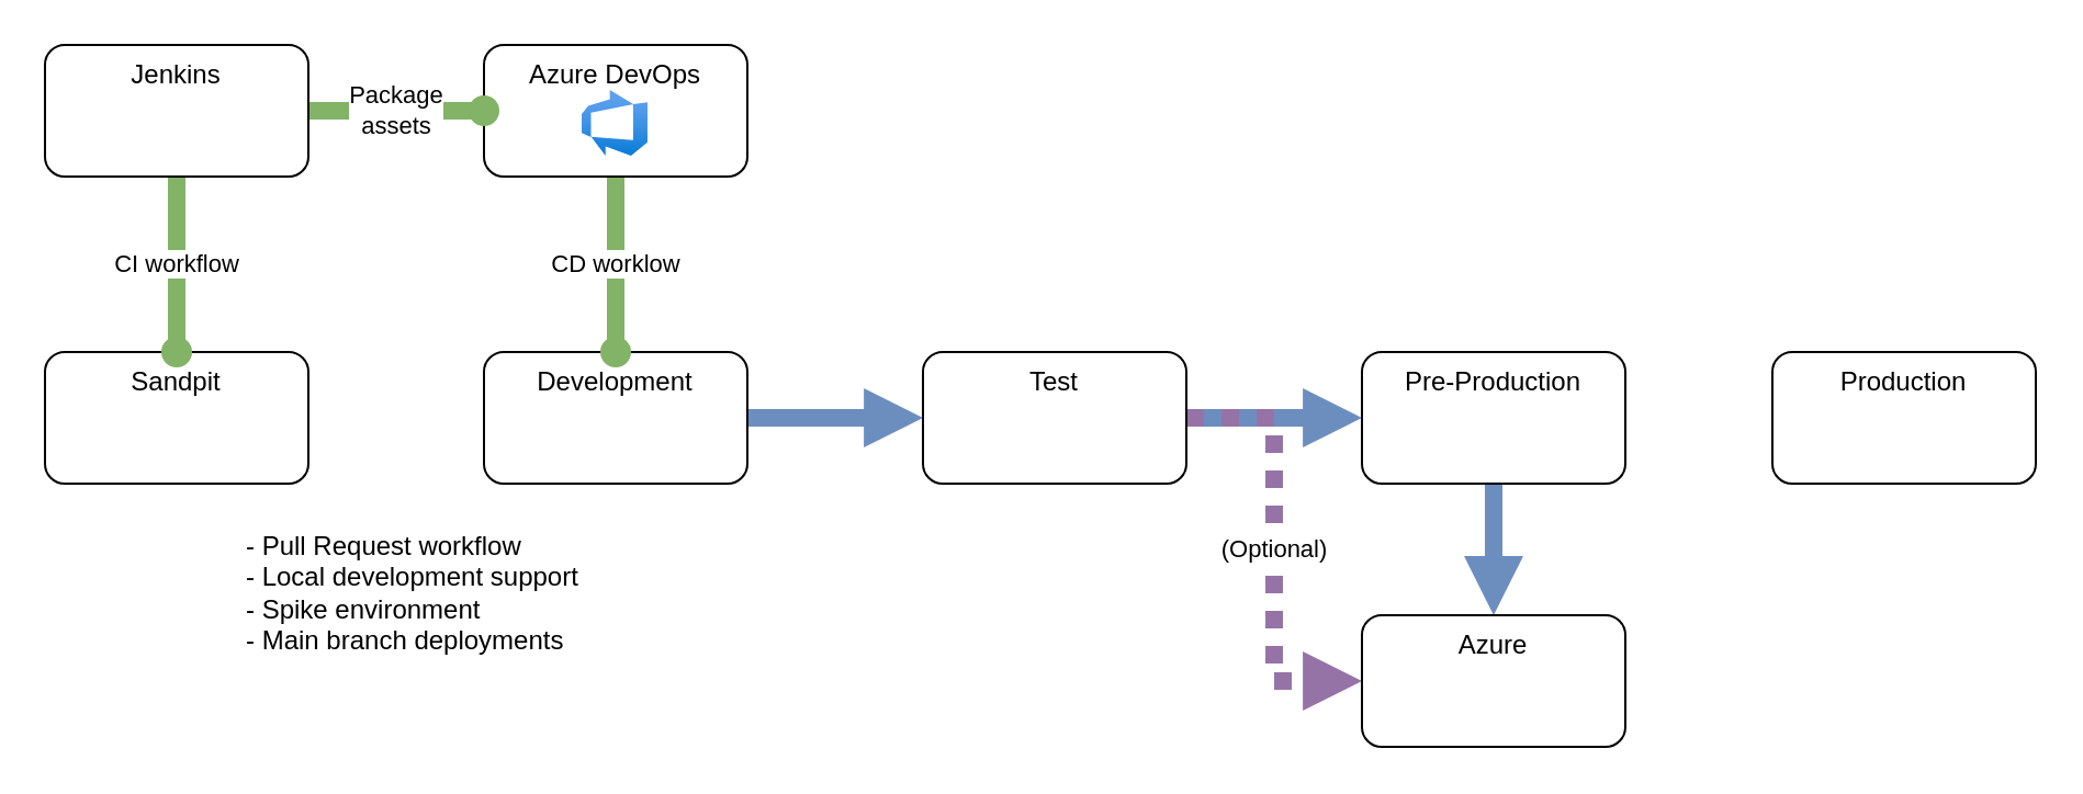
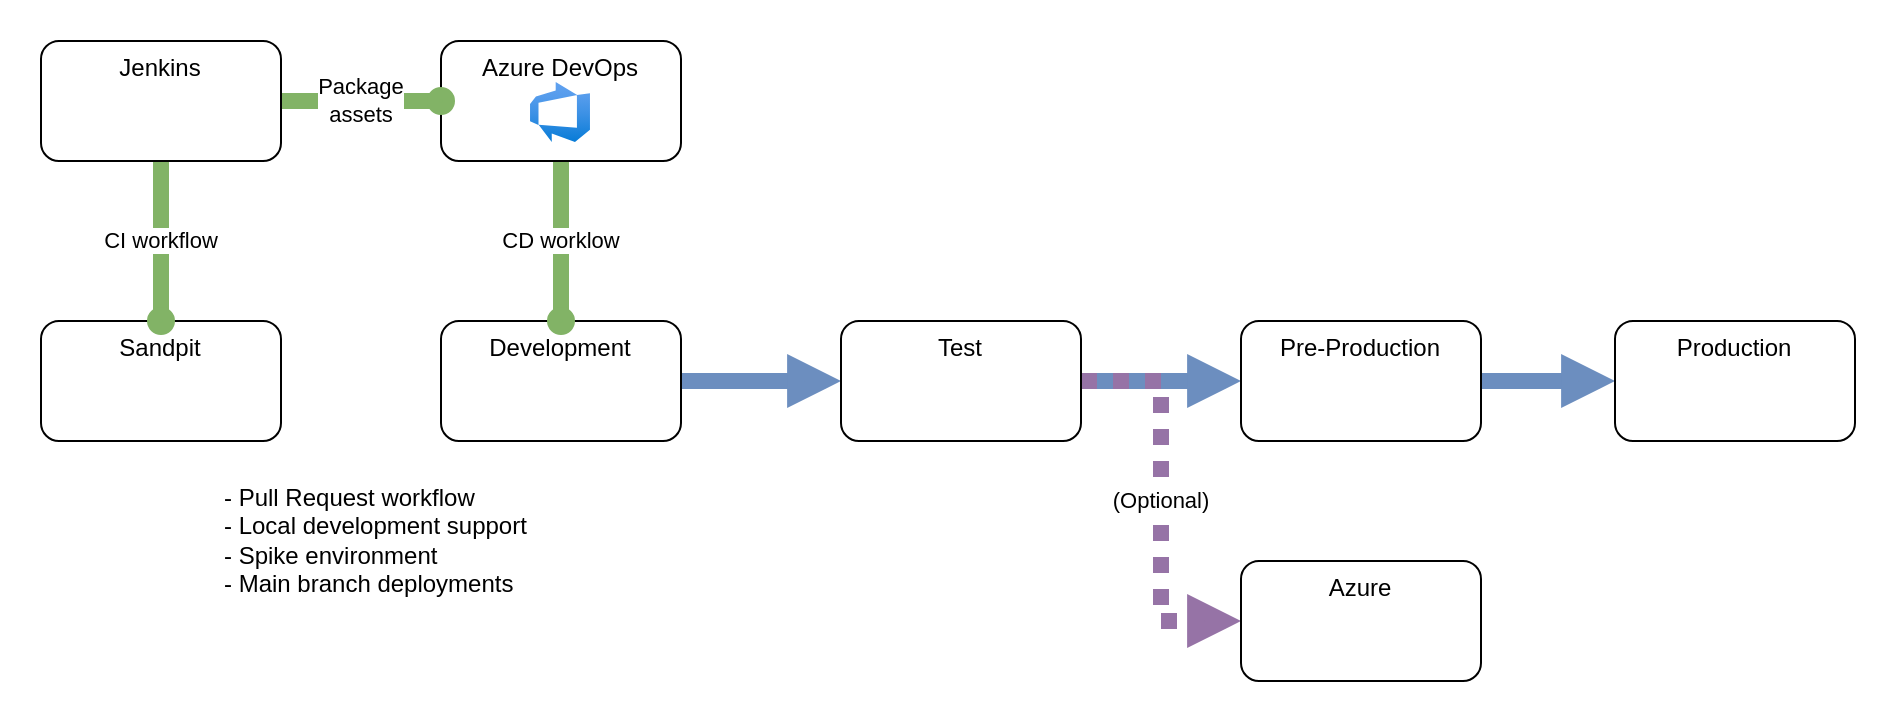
- <mxCell id="11" style="edgeStyle=orthogonalEdgeStyle;rounded=0;orthogonalLoop=1;jettySize=auto;html=1;endArrow=block;endFill=1;strokeWidth=8;fillColor=#dae8fc;strokeColor=#6c8ebf;" edge="1" parent="1" source="12" target="16"><mxGeometry relative="1" as="geometry" /></mxCell>
+ <mxCell id="11" style="edgeStyle=orthogonalEdgeStyle;rounded=0;orthogonalLoop=1;jettySize=auto;html=1;endArrow=block;endFill=1;strokeWidth=8;fillColor=#dae8fc;strokeColor=#6c8ebf;" edge="1" parent="1" source="12" target="14"><mxGeometry relative="1" as="geometry" /></mxCell>
